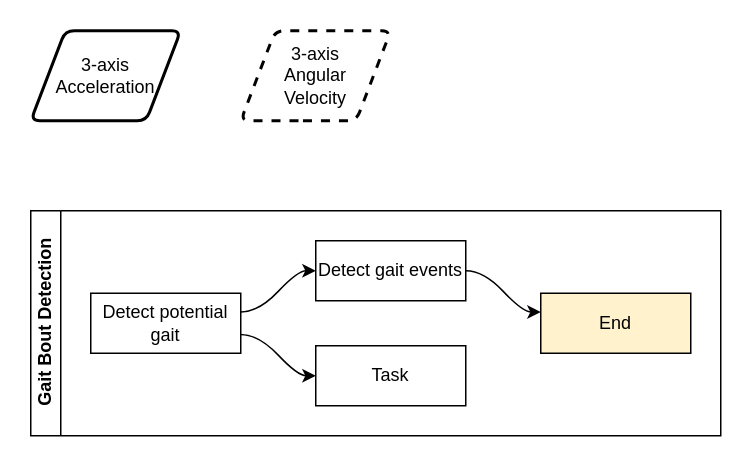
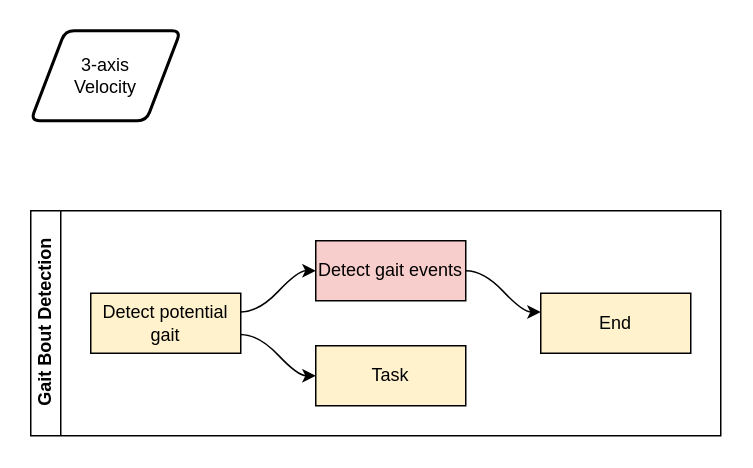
- <mxCell id="2" value="3-axis&lt;br&gt;Acceleration" style="shape=parallelogram;html=1;strokeWidth=2;perimeter=parallelogramPerimeter;whiteSpace=wrap;rounded=1;arcSize=12;size=0.23;" vertex="1" parent="1"><mxGeometry x="20" y="20" width="100" height="60" as="geometry" /></mxCell>
+ <mxCell id="2" value="3-axis&lt;br&gt;Velocity" style="shape=parallelogram;html=1;strokeWidth=2;perimeter=parallelogramPerimeter;whiteSpace=wrap;rounded=1;arcSize=12;size=0.23;" vertex="1" parent="1"><mxGeometry x="20" y="20" width="100" height="60" as="geometry" /></mxCell>
- <mxCell id="3" value="3-axis&lt;br&gt;Angular &lt;br&gt;Velocity" style="shape=parallelogram;html=1;strokeWidth=2;perimeter=parallelogramPerimeter;whiteSpace=wrap;rounded=1;arcSize=12;size=0.23;dashed=1;" vertex="1" parent="1"><mxGeometry x="160" y="20" width="100" height="60" as="geometry" /></mxCell>
- <mxCell id="6" value="Detect gait events" style="whiteSpace=wrap;html=1;" vertex="1" parent="4"><mxGeometry x="190" y="20" width="100" height="40" as="geometry" /></mxCell>
+ <mxCell id="6" value="Detect gait events" style="whiteSpace=wrap;html=1;fillColor=#f8cecc;" vertex="1" parent="4"><mxGeometry x="190" y="20" width="100" height="40" as="geometry" /></mxCell>
- <mxCell id="5" value="Detect potential gait" style="whiteSpace=wrap;html=1;" vertex="1" parent="4"><mxGeometry x="40" y="55" width="100" height="40" as="geometry" /></mxCell>
+ <mxCell id="5" value="Detect potential gait" style="whiteSpace=wrap;html=1;fillColor=#fff2cc;" vertex="1" parent="4"><mxGeometry x="40" y="55" width="100" height="40" as="geometry" /></mxCell>
- <mxCell id="8" value="Task" style="whiteSpace=wrap;html=1;" vertex="1" parent="4"><mxGeometry x="190" y="90" width="100" height="40" as="geometry" /></mxCell>
+ <mxCell id="8" value="Task" style="whiteSpace=wrap;html=1;fillColor=#fff2cc;" vertex="1" parent="4"><mxGeometry x="190" y="90" width="100" height="40" as="geometry" /></mxCell>
